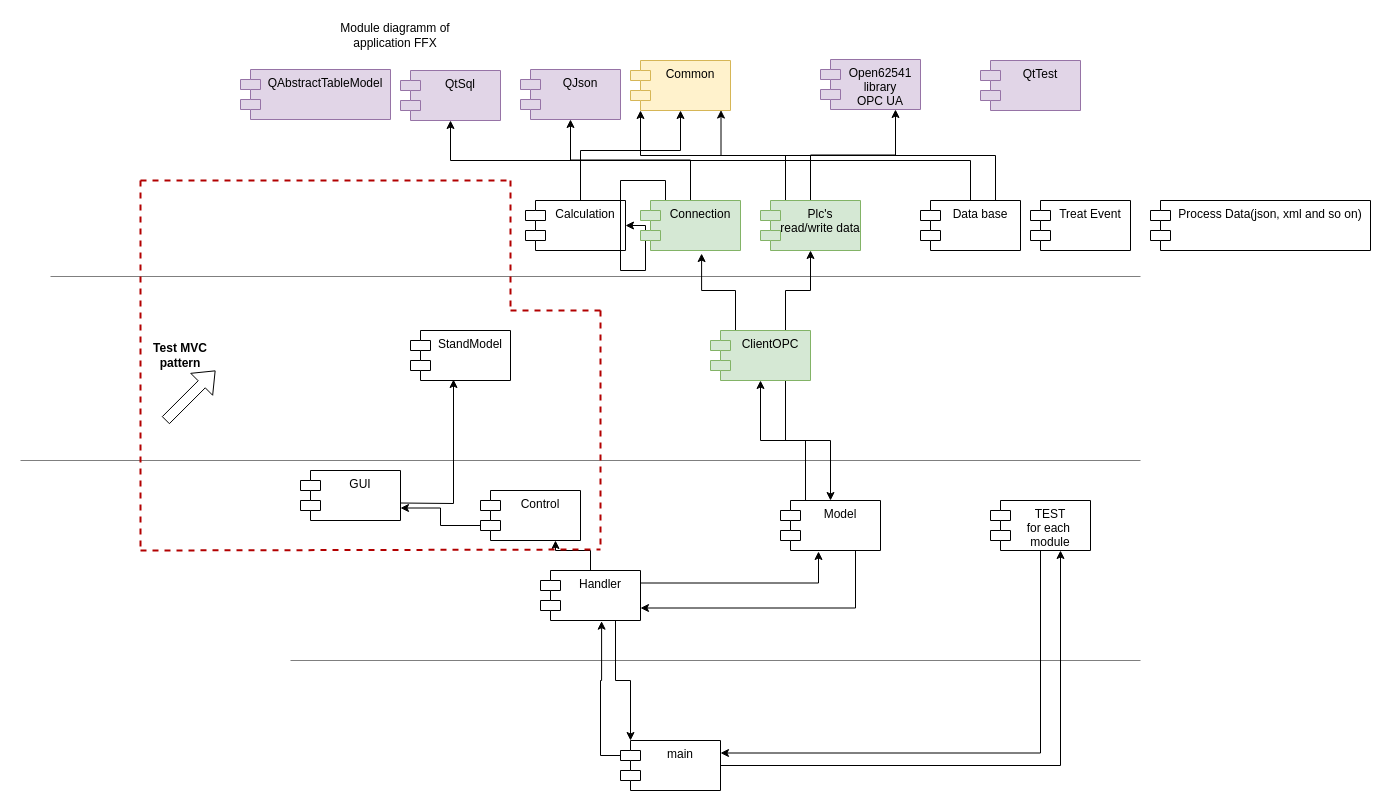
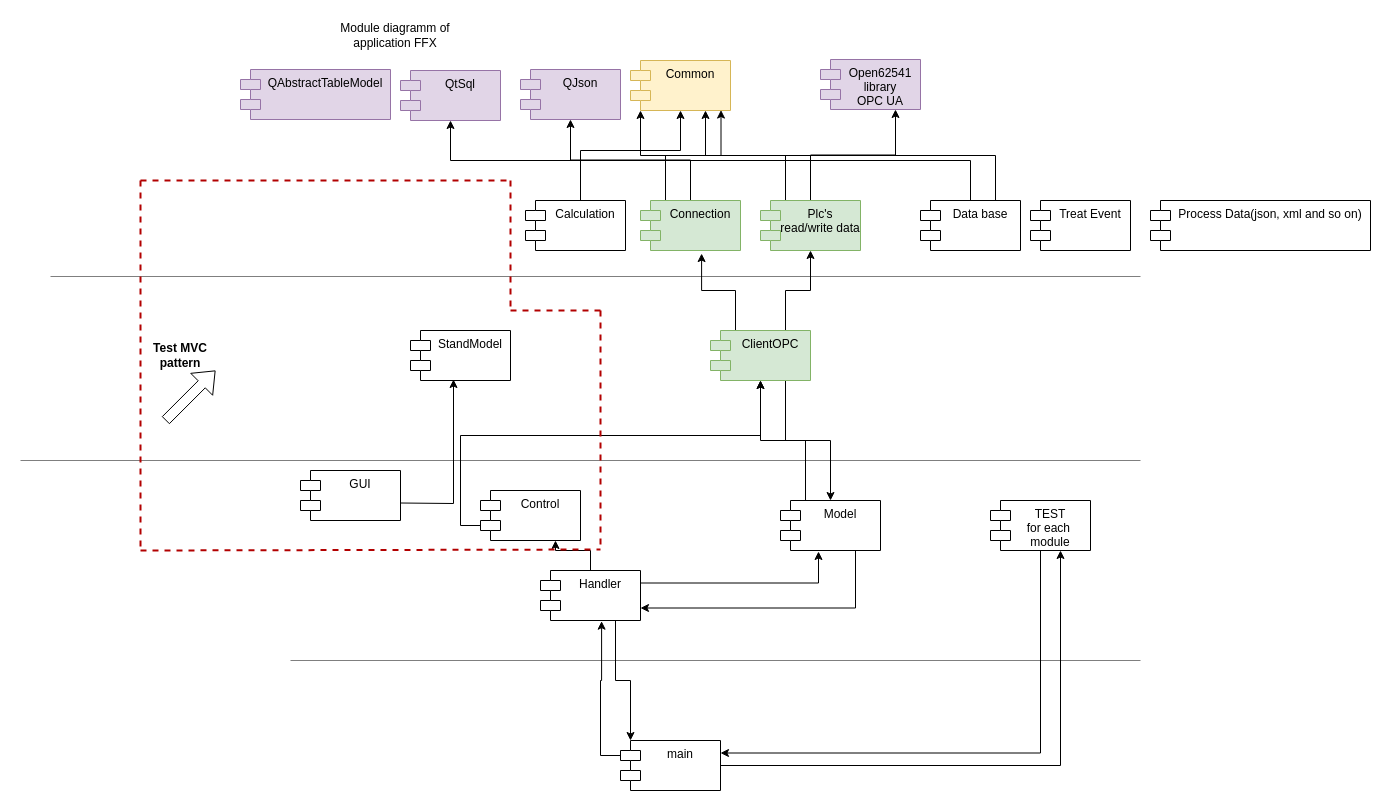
- <mxCell id="25" value="QtTest" style="shape=module;align=left;spacingLeft=20;align=center;verticalAlign=top;fillColor=#e1d5e7;strokeColor=#9673a6;" parent="1" vertex="1"><mxGeometry x="980" y="60" width="100" height="50" as="geometry" /></mxCell>
- <mxCell id="12" style="edgeStyle=orthogonalEdgeStyle;rounded=0;orthogonalLoop=1;jettySize=auto;html=1;exitX=0.25;exitY=0;exitDx=0;exitDy=0;" parent="1" source="13" target="3" edge="1"><mxGeometry relative="1" as="geometry" /></mxCell>
+ <mxCell id="12" style="edgeStyle=orthogonalEdgeStyle;rounded=0;orthogonalLoop=1;jettySize=auto;html=1;exitX=0.25;exitY=0;exitDx=0;exitDy=0;entryX=0.75;entryY=1;entryDx=0;entryDy=0;" parent="1" source="13" target="30" edge="1"><mxGeometry relative="1" as="geometry" /></mxCell>
- <mxCell id="44" style="edgeStyle=orthogonalEdgeStyle;rounded=0;orthogonalLoop=1;jettySize=auto;html=1;exitX=0;exitY=0;exitDx=0;exitDy=35;exitPerimeter=0;entryX=1;entryY=0.75;entryDx=0;entryDy=0;" edge="1" parent="1" source="45" target="15"><mxGeometry relative="1" as="geometry" /></mxCell>
+ <mxCell id="44" style="edgeStyle=orthogonalEdgeStyle;rounded=0;orthogonalLoop=1;jettySize=auto;html=1;exitX=0;exitY=0;exitDx=0;exitDy=35;exitPerimeter=0;" edge="1" parent="1" source="45" target="35"><mxGeometry relative="1" as="geometry" /></mxCell>
